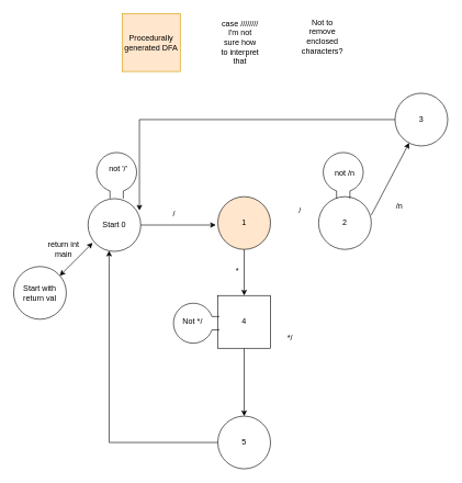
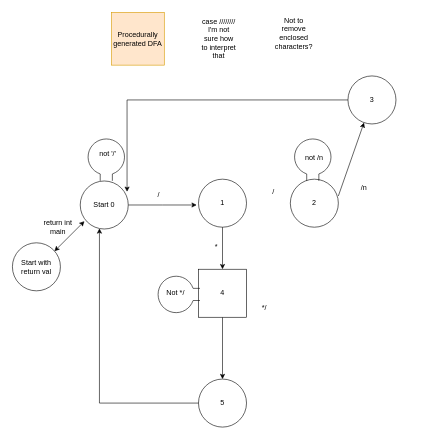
- <mxCell id="11" value="3" style="ellipse;whiteSpace=wrap;html=1;aspect=fixed;" vertex="1" parent="1"><mxGeometry x="599" y="141" width="80" height="80" as="geometry" /></mxCell>
+ <mxCell id="11" value="3" style="ellipse;whiteSpace=wrap;html=1;aspect=fixed;" vertex="1" parent="1"><mxGeometry x="579" y="126" width="80" height="80" as="geometry" /></mxCell>
- <mxCell id="9" value="1" style="ellipse;whiteSpace=wrap;html=1;aspect=fixed;fillColor=#ffe6cc;" vertex="1" parent="1"><mxGeometry x="330" y="298" width="80" height="80" as="geometry" /></mxCell>
+ <mxCell id="9" value="1" style="ellipse;whiteSpace=wrap;html=1;aspect=fixed;" vertex="1" parent="1"><mxGeometry x="330" y="298" width="80" height="80" as="geometry" /></mxCell>
